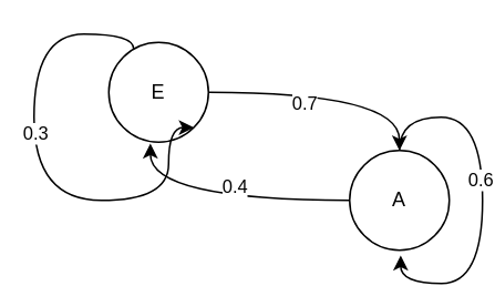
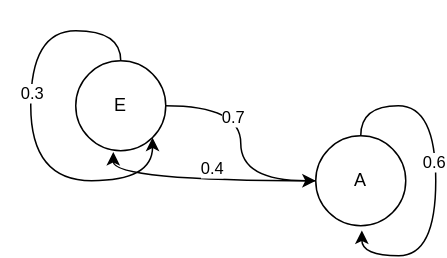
- <mxCell id="4" value="E" style="ellipse;whiteSpace=wrap;html=1;aspect=fixed;" parent="1" vertex="1"><mxGeometry x="65" y="25" width="60" height="60" as="geometry" /></mxCell>
+ <mxCell id="4" value="E" style="ellipse;whiteSpace=wrap;html=1;aspect=fixed;" parent="1" vertex="1"><mxGeometry x="50" y="40" width="60" height="60" as="geometry" /></mxCell>
